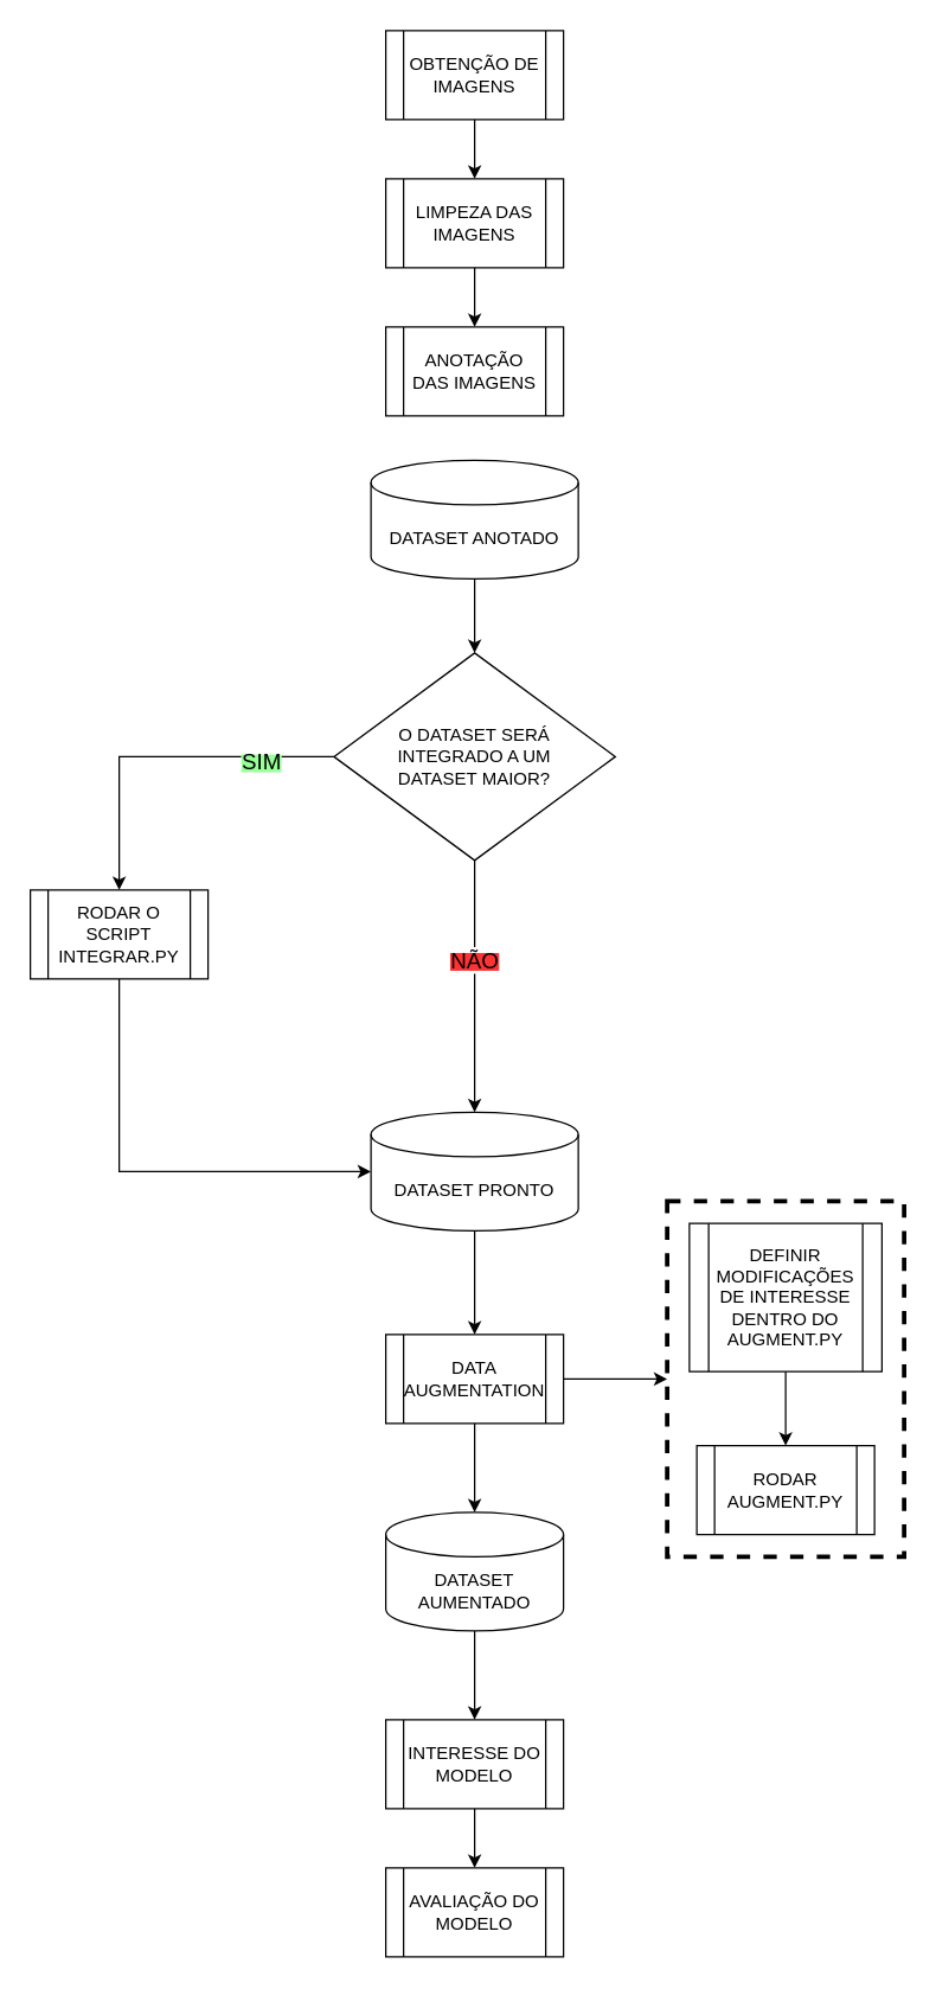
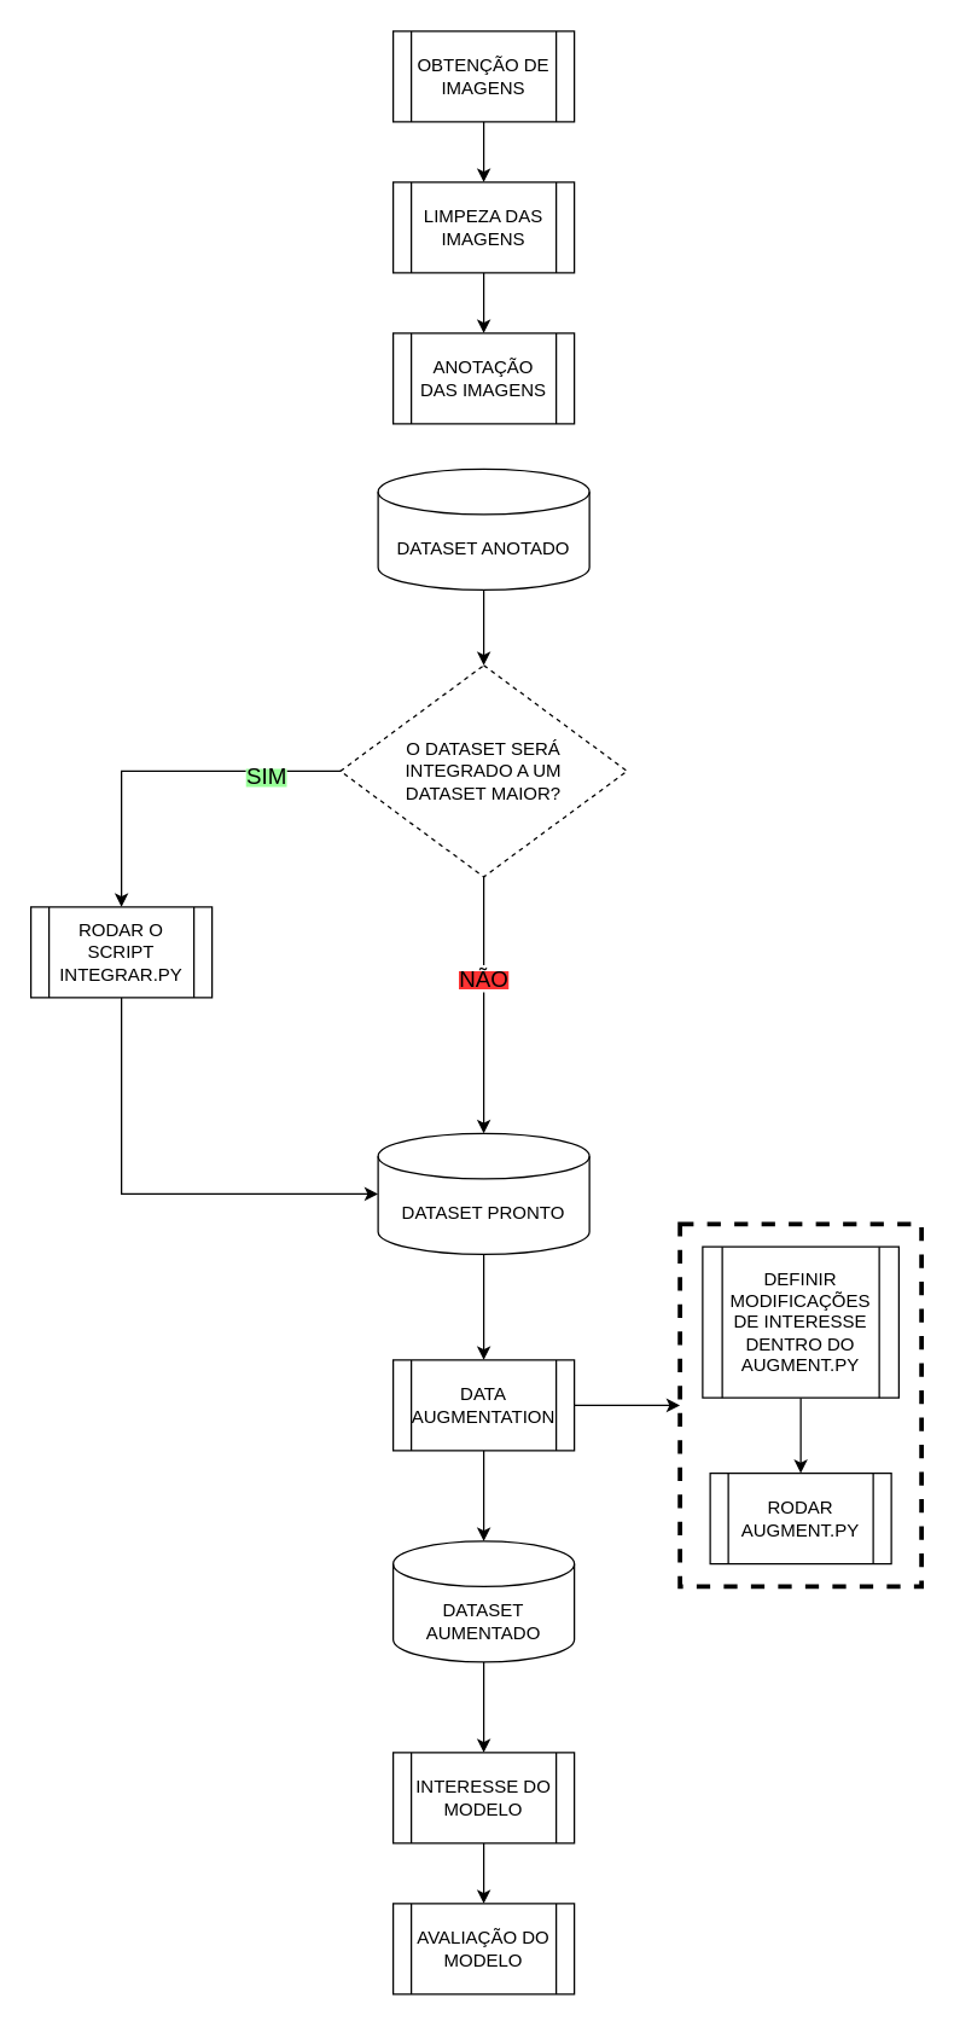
- <mxCell id="19" value="O DATASET SERÁ&lt;br&gt;INTEGRADO A UM&lt;br&gt;DATASET MAIOR?" style="rhombus;whiteSpace=wrap;html=1;" vertex="1" parent="1"><mxGeometry x="225" y="440" width="190" height="140" as="geometry" /></mxCell>
+ <mxCell id="19" value="O DATASET SERÁ&lt;br&gt;INTEGRADO A UM&lt;br&gt;DATASET MAIOR?" style="rhombus;whiteSpace=wrap;html=1;dashed=1;" vertex="1" parent="1"><mxGeometry x="225" y="440" width="190" height="140" as="geometry" /></mxCell>
